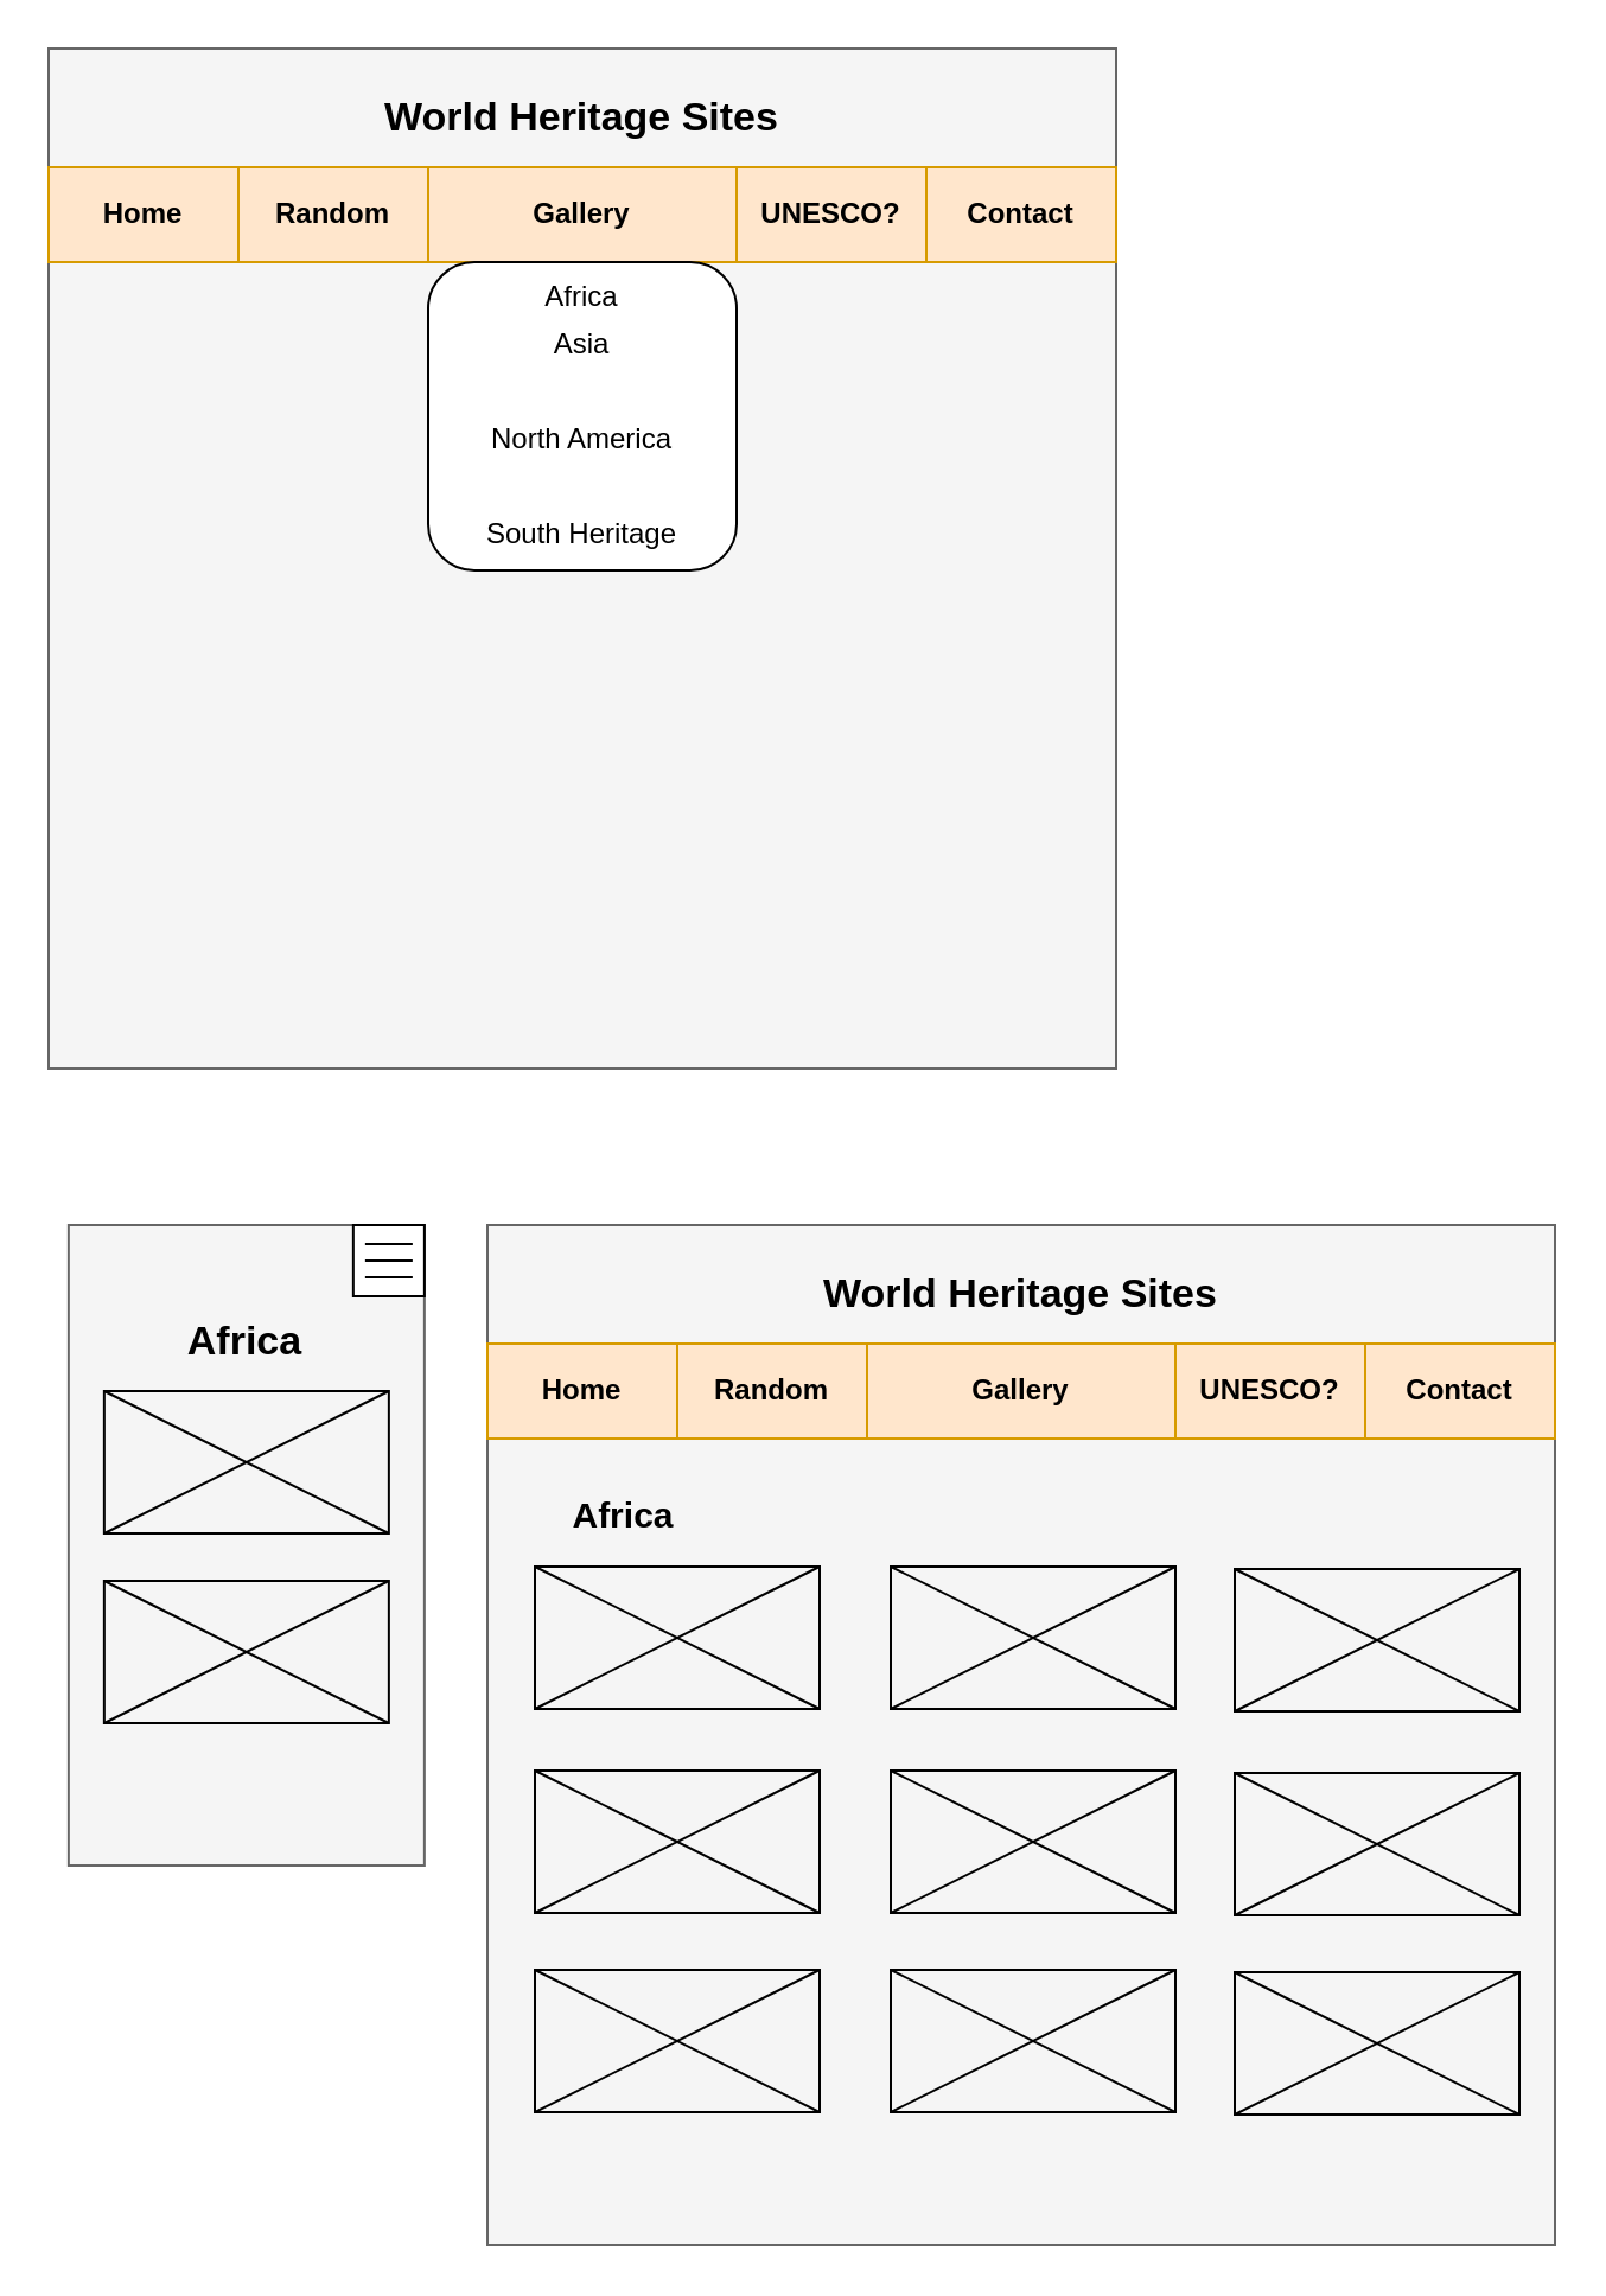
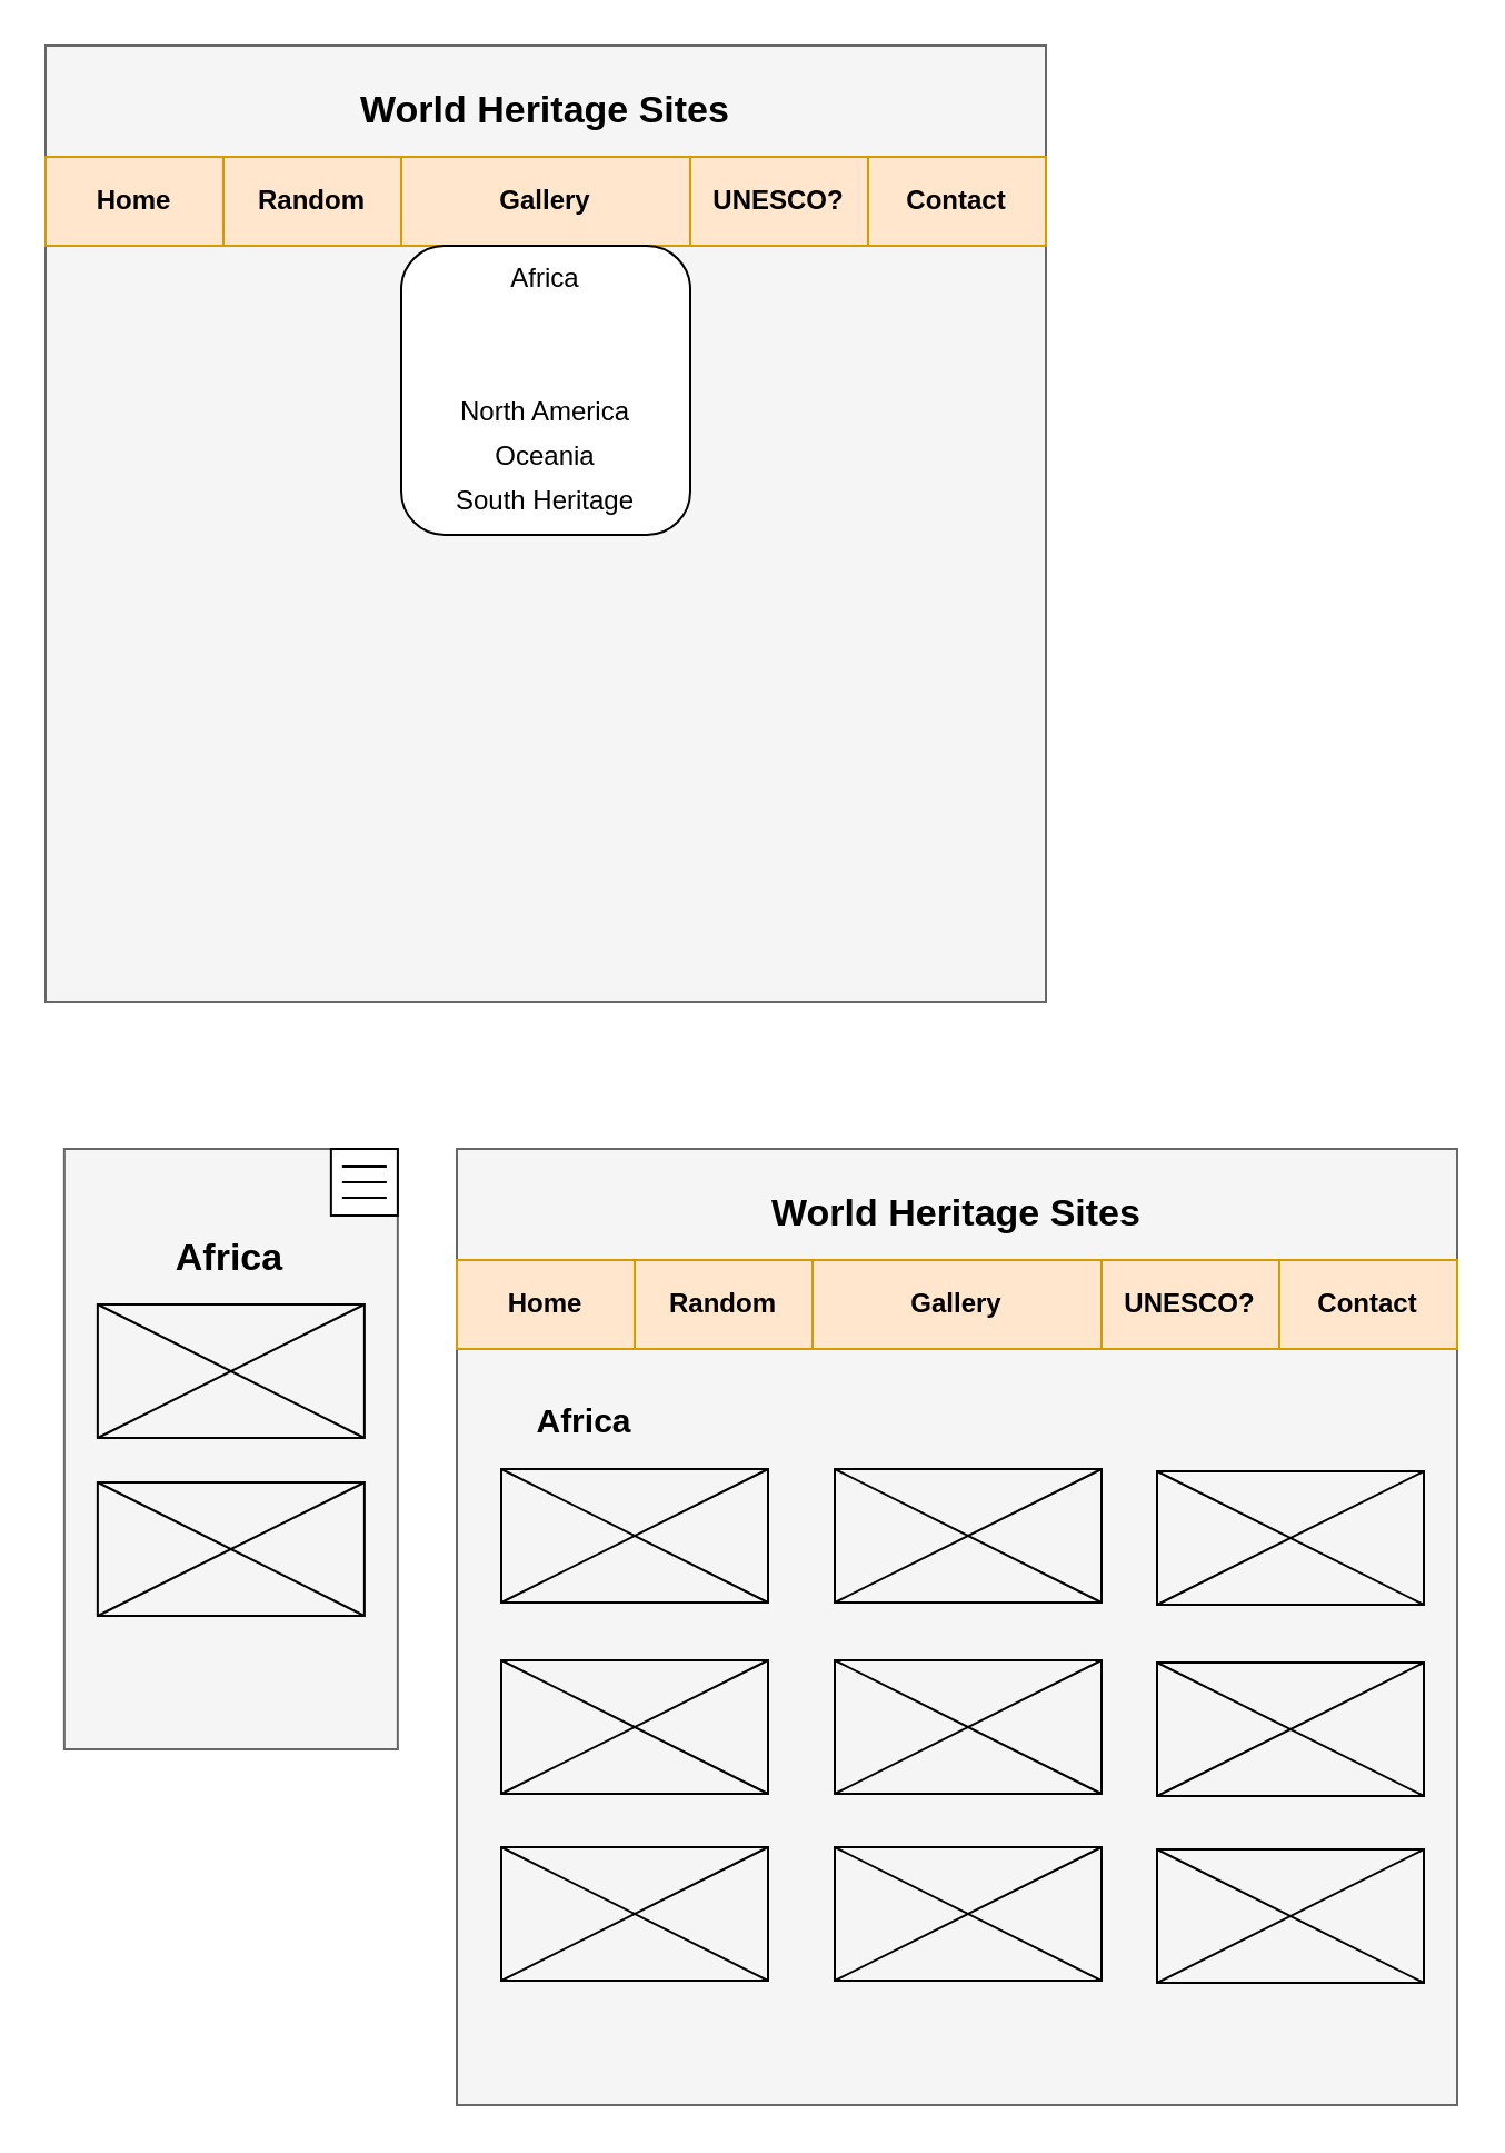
- <mxCell id="11" value="Asia" style="text;html=1;strokeColor=none;fillColor=none;align=center;verticalAlign=middle;whiteSpace=wrap;rounded=0;" parent="1" vertex="1"><mxGeometry x="180" y="135" width="130" height="20" as="geometry" /></mxCell>
+ <mxCell id="13" value="Oceania" style="text;html=1;strokeColor=none;fillColor=none;align=center;verticalAlign=middle;whiteSpace=wrap;rounded=0;" parent="1" vertex="1"><mxGeometry x="180" y="195" width="130" height="20" as="geometry" /></mxCell>
